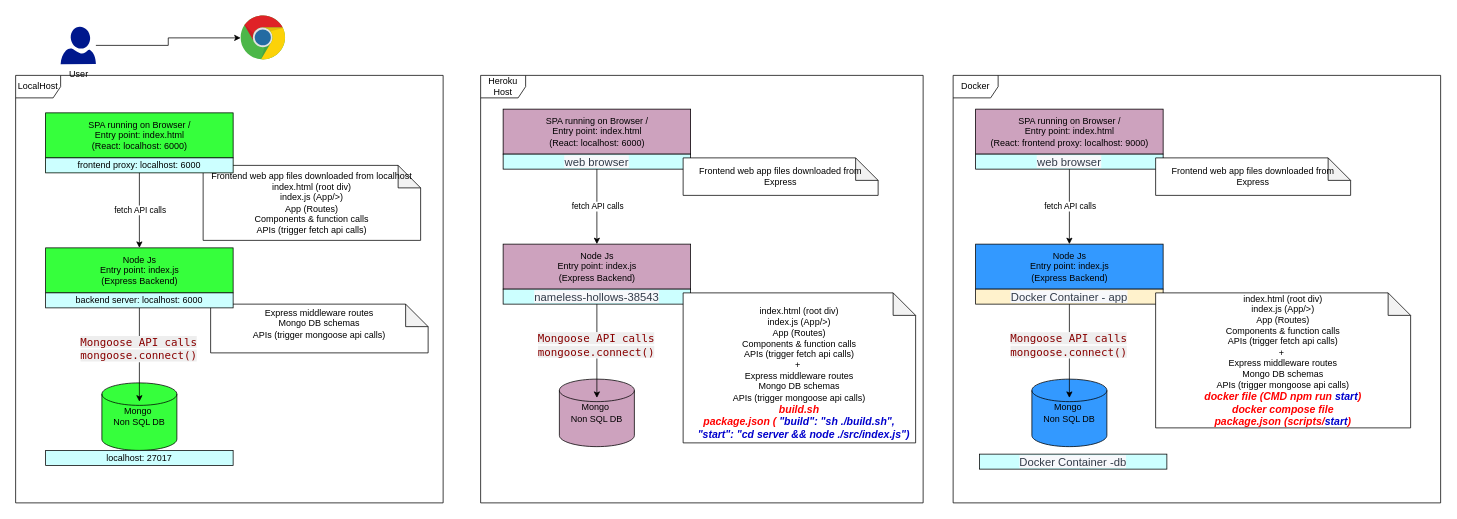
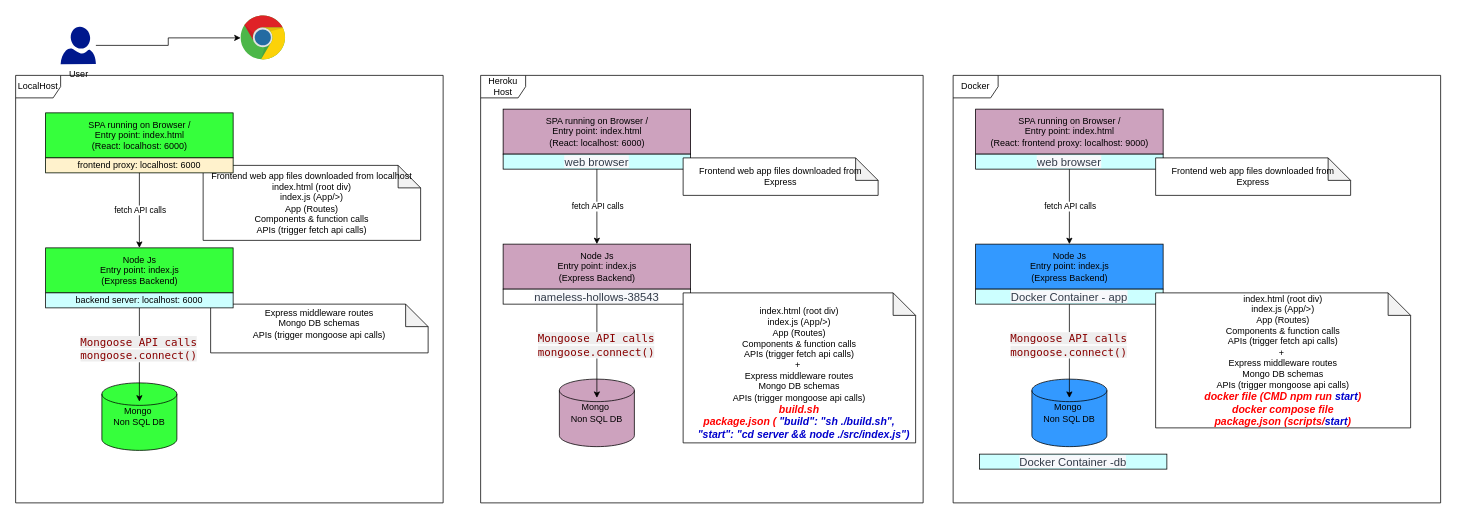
- <mxCell id="17" value="frontend proxy: localhost: 6000" style="rounded=0;whiteSpace=wrap;html=1;fillColor=#CCFFFF;strokeColor=#000000;" vertex="1" parent="15"><mxGeometry y="60" width="250" height="20" as="geometry" /></mxCell>
+ <mxCell id="17" value="frontend proxy: localhost: 6000" style="rounded=0;whiteSpace=wrap;html=1;fillColor=#fff2cc;strokeColor=#000000;" vertex="1" parent="15"><mxGeometry y="60" width="250" height="20" as="geometry" /></mxCell>
- <mxCell id="24" value="&lt;span style=&quot;color: rgb(50 , 59 , 73) ; font-family: , &amp;#34;helvetica neue&amp;#34; , &amp;#34;helvetica&amp;#34; , &amp;#34;arial&amp;#34; , sans-serif ; font-size: 15px ; background-color: rgb(247 , 248 , 251)&quot;&gt;nameless-hollows-38543&lt;/span&gt;" style="rounded=0;whiteSpace=wrap;html=1;fillColor=#CCFFFF;" vertex="1" parent="1"><mxGeometry x="670" y="385" width="250" height="20" as="geometry" /></mxCell>
+ <mxCell id="24" value="&lt;span style=&quot;color: rgb(50 , 59 , 73) ; font-family: , &amp;#34;helvetica neue&amp;#34; , &amp;#34;helvetica&amp;#34; , &amp;#34;arial&amp;#34; , sans-serif ; font-size: 15px ; background-color: rgb(247 , 248 , 251)&quot;&gt;nameless-hollows-38543&lt;/span&gt;" style="rounded=0;whiteSpace=wrap;html=1;fillColor=#ffffff;" vertex="1" parent="1"><mxGeometry x="670" y="385" width="250" height="20" as="geometry" /></mxCell>
- <mxCell id="37" value="&lt;span style=&quot;color: rgb(50 , 59 , 73) ; font-family: , &amp;#34;helvetica neue&amp;#34; , &amp;#34;helvetica&amp;#34; , &amp;#34;arial&amp;#34; , sans-serif ; font-size: 15px ; background-color: rgb(247 , 248 , 251)&quot;&gt;Docker Container - app&lt;/span&gt;" style="rounded=0;whiteSpace=wrap;html=1;fillColor=#fff2cc;" vertex="1" parent="1"><mxGeometry x="1300" y="385" width="250" height="20" as="geometry" /></mxCell>
+ <mxCell id="37" value="&lt;span style=&quot;color: rgb(50 , 59 , 73) ; font-family: , &amp;#34;helvetica neue&amp;#34; , &amp;#34;helvetica&amp;#34; , &amp;#34;arial&amp;#34; , sans-serif ; font-size: 15px ; background-color: rgb(247 , 248 , 251)&quot;&gt;Docker Container - app&lt;/span&gt;" style="rounded=0;whiteSpace=wrap;html=1;fillColor=#CCFFFF;" vertex="1" parent="1"><mxGeometry x="1300" y="385" width="250" height="20" as="geometry" /></mxCell>
- <mxCell id="13" value="localhost: 27017" style="rounded=0;whiteSpace=wrap;html=1;fillColor=#CCFFFF;" vertex="1" parent="1"><mxGeometry x="60" y="600" width="250" height="20" as="geometry" /></mxCell>
